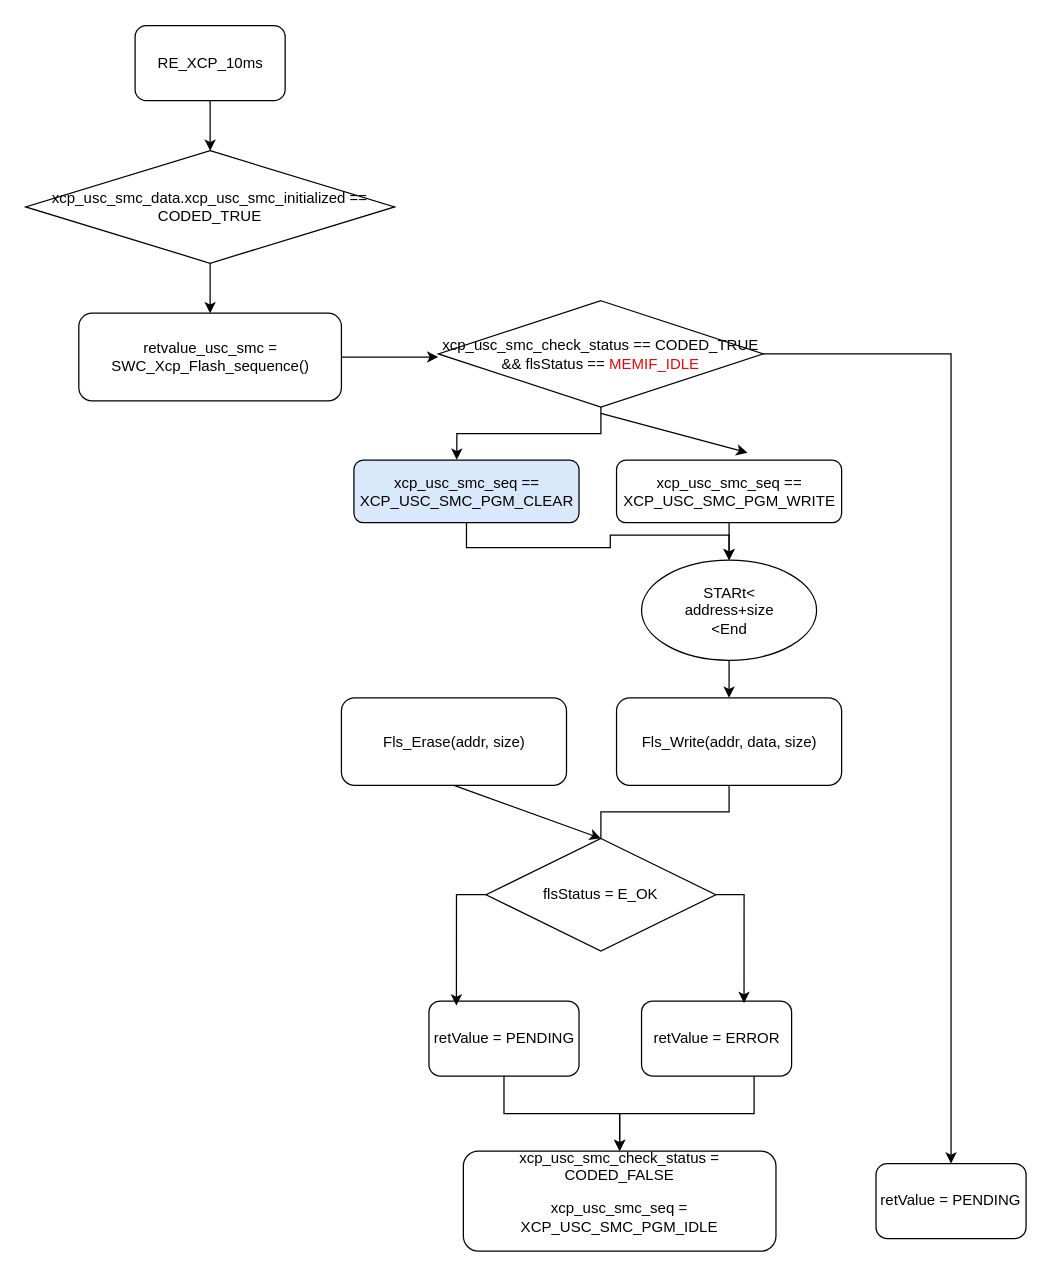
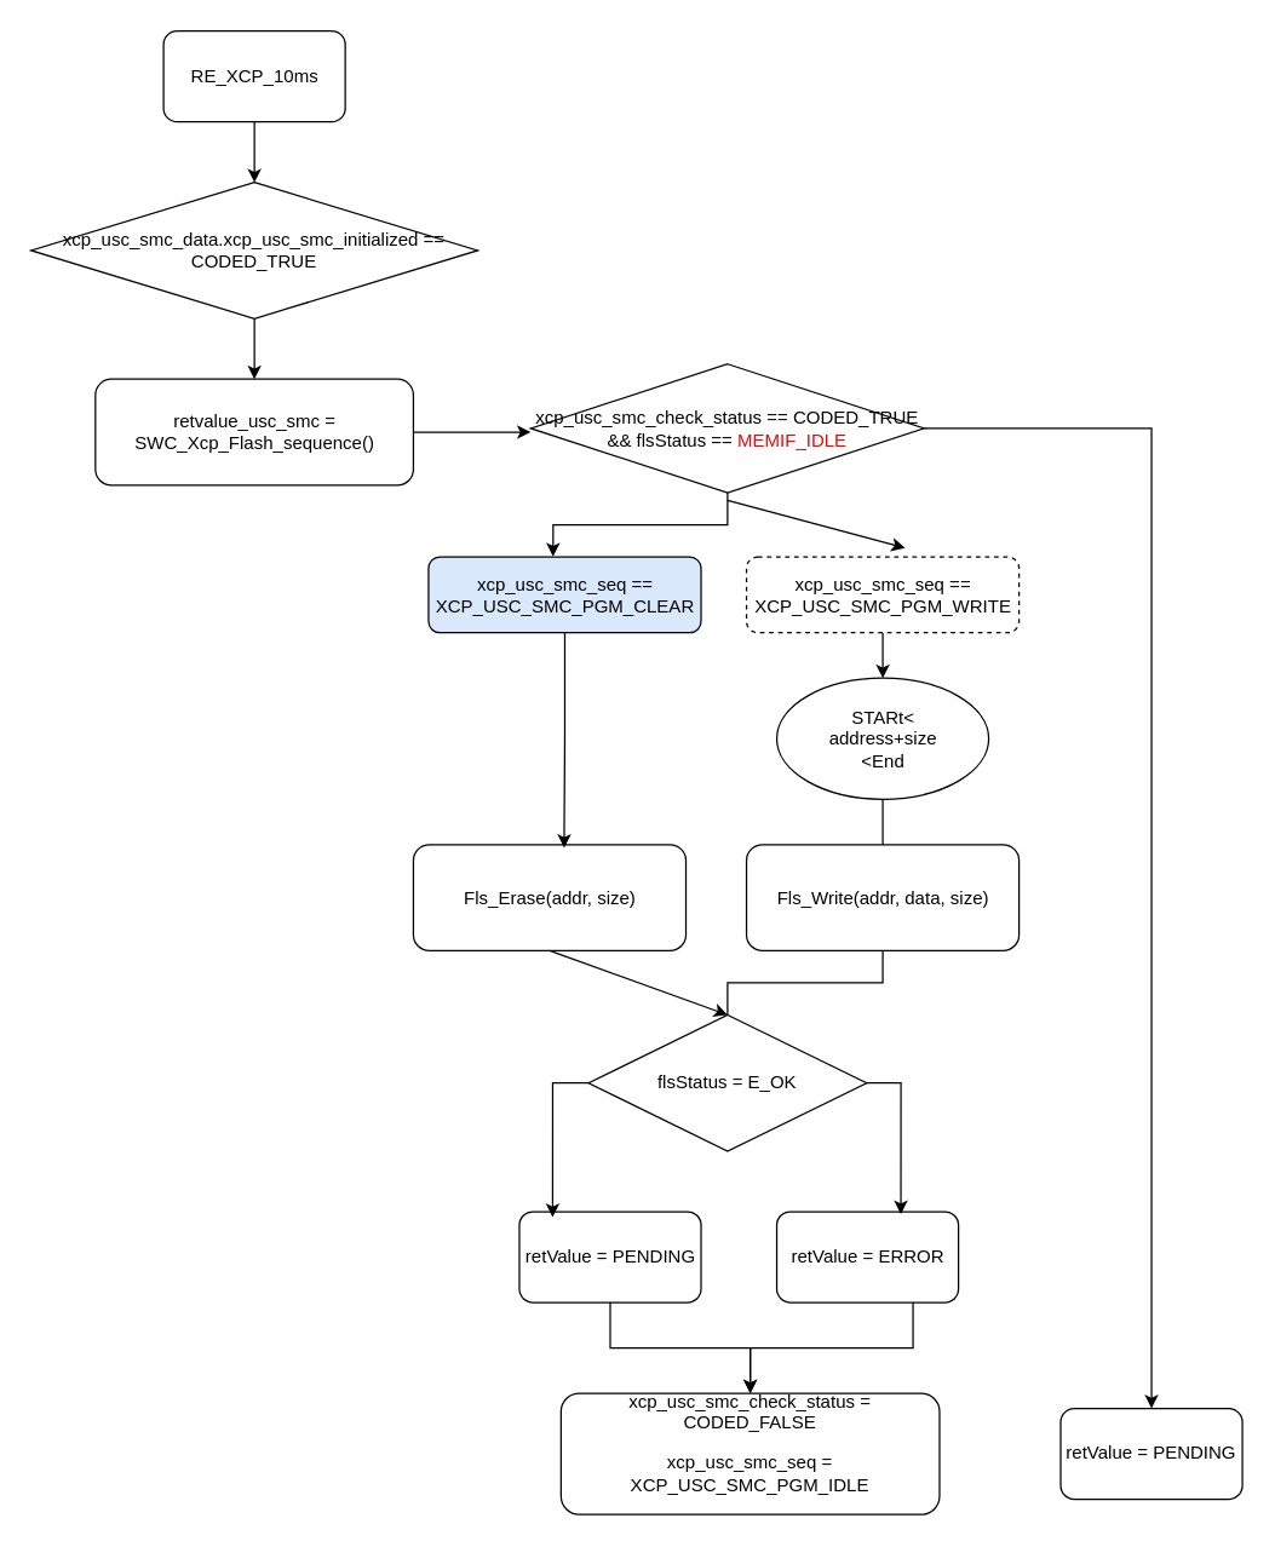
- <mxCell id="9" value="xcp_usc_smc_seq ==&lt;div&gt;XCP_USC_SMC_PGM_WRITE&lt;/div&gt;" style="rounded=1;whiteSpace=wrap;html=1;" parent="1" vertex="1"><mxGeometry x="492.5" y="367.5" width="180" height="50" as="geometry" /></mxCell>
+ <mxCell id="9" value="xcp_usc_smc_seq ==&lt;div&gt;XCP_USC_SMC_PGM_WRITE&lt;/div&gt;" style="rounded=1;whiteSpace=wrap;html=1;dashed=1;" parent="1" vertex="1"><mxGeometry x="492.5" y="367.5" width="180" height="50" as="geometry" /></mxCell>
- <mxCell id="27" style="edgeStyle=orthogonalEdgeStyle;rounded=0;orthogonalLoop=1;jettySize=auto;html=1;exitX=0.5;exitY=1;exitDx=0;exitDy=0;" edge="1" parent="1" source="7" target="14"><mxGeometry relative="1" as="geometry"><mxPoint x="373" y="550" as="targetPoint" /></mxGeometry></mxCell>
+ <mxCell id="27" style="edgeStyle=orthogonalEdgeStyle;rounded=0;orthogonalLoop=1;jettySize=auto;html=1;exitX=0.5;exitY=1;exitDx=0;exitDy=0;entryX=0.553;entryY=0.03;entryDx=0;entryDy=0;entryPerimeter=0;" edge="1" parent="1" source="7" target="10"><mxGeometry relative="1" as="geometry"><mxPoint x="373" y="550" as="targetPoint" /></mxGeometry></mxCell>
- <mxCell id="13" style="edgeStyle=orthogonalEdgeStyle;rounded=0;orthogonalLoop=1;jettySize=auto;html=1;exitX=0.5;exitY=1;exitDx=0;exitDy=0;entryX=0.5;entryY=0;entryDx=0;entryDy=0;" edge="1" parent="1" source="14" target="12"><mxGeometry relative="1" as="geometry" /></mxCell>
+ <mxCell id="13" style="edgeStyle=orthogonalEdgeStyle;rounded=0;orthogonalLoop=1;jettySize=auto;html=1;exitX=0.5;exitY=1;exitDx=0;exitDy=0;entryX=0.5;entryY=0;entryDx=0;entryDy=0;endArrow=none;" edge="1" parent="1" source="14" target="12"><mxGeometry relative="1" as="geometry" /></mxCell>
